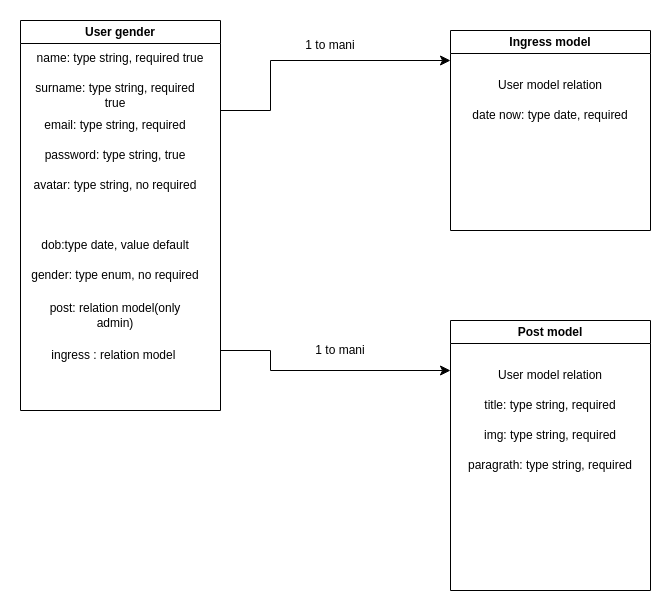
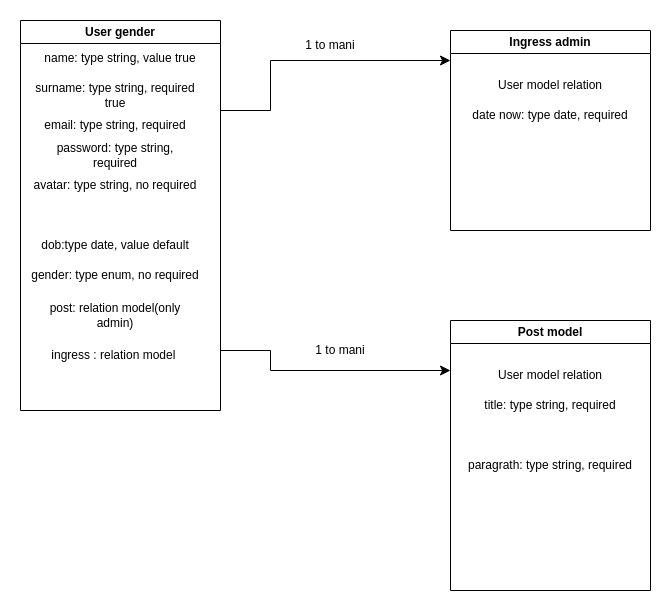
- <mxCell id="12" value="Ingress model" style="swimlane;whiteSpace=wrap;html=1;" vertex="1" parent="1"><mxGeometry x="450" y="30" width="200" height="200" as="geometry" /></mxCell>
+ <mxCell id="12" value="Ingress admin" style="swimlane;whiteSpace=wrap;html=1;" vertex="1" parent="1"><mxGeometry x="450" y="30" width="200" height="200" as="geometry" /></mxCell>
- <mxCell id="3" value="name: type string, required true&lt;div&gt;&lt;div&gt;&lt;br&gt;&lt;/div&gt;&lt;/div&gt;" style="text;html=1;align=center;verticalAlign=middle;whiteSpace=wrap;rounded=0;" vertex="1" parent="2"><mxGeometry x="10" y="30" width="180" height="30" as="geometry" /></mxCell>
+ <mxCell id="3" value="name: type string, value true&lt;div&gt;&lt;div&gt;&lt;br&gt;&lt;/div&gt;&lt;/div&gt;" style="text;html=1;align=center;verticalAlign=middle;whiteSpace=wrap;rounded=0;" vertex="1" parent="2"><mxGeometry x="10" y="30" width="180" height="30" as="geometry" /></mxCell>
- <mxCell id="8" value="password: type string, true" style="text;html=1;align=center;verticalAlign=middle;whiteSpace=wrap;rounded=0;" vertex="1" parent="2"><mxGeometry x="20" y="120" width="150" height="30" as="geometry" /></mxCell>
+ <mxCell id="8" value="password: type string, required" style="text;html=1;align=center;verticalAlign=middle;whiteSpace=wrap;rounded=0;" vertex="1" parent="2"><mxGeometry x="20" y="120" width="150" height="30" as="geometry" /></mxCell>
- <mxCell id="20" value="img: type string, required" style="text;html=1;align=center;verticalAlign=middle;whiteSpace=wrap;rounded=0;" vertex="1" parent="17"><mxGeometry x="10" y="100" width="180" height="30" as="geometry" /></mxCell>
